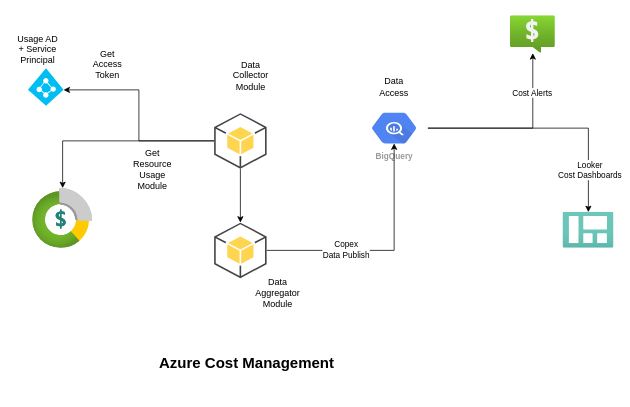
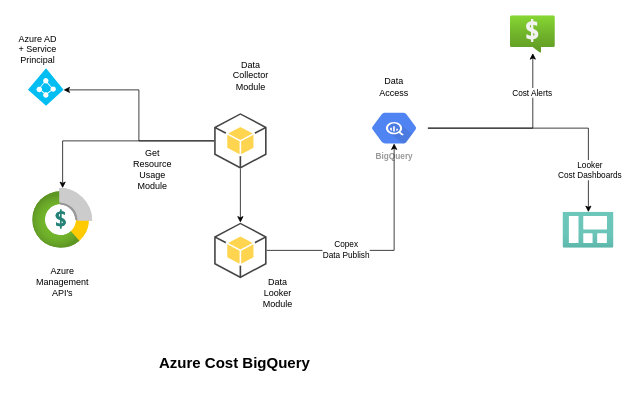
- <mxCell id="16" value="Usage AD + Service Principal&lt;br&gt;" style="text;html=1;strokeColor=none;fillColor=none;align=center;verticalAlign=middle;whiteSpace=wrap;rounded=0;" parent="1" vertex="1"><mxGeometry x="20" y="50" width="60" height="30" as="geometry" /></mxCell>
+ <mxCell id="16" value="Azure AD + Service Principal&lt;br&gt;" style="text;html=1;strokeColor=none;fillColor=none;align=center;verticalAlign=middle;whiteSpace=wrap;rounded=0;" parent="1" vertex="1"><mxGeometry x="20" y="50" width="60" height="30" as="geometry" /></mxCell>
- <mxCell id="17" value="Get Access Token" style="text;html=1;strokeColor=none;fillColor=none;align=center;verticalAlign=middle;whiteSpace=wrap;rounded=0;" parent="1" vertex="1"><mxGeometry x="113" y="70" width="60" height="30" as="geometry" /></mxCell>
+ <mxCell id="14" value="Azure Management API's" style="text;html=1;strokeColor=none;fillColor=none;align=center;verticalAlign=middle;whiteSpace=wrap;rounded=0;" parent="1" vertex="1"><mxGeometry x="53" y="360" width="60" height="30" as="geometry" /></mxCell>
- <mxCell id="22" value="Data&lt;br&gt;Aggregator Module" style="text;html=1;strokeColor=none;fillColor=none;align=center;verticalAlign=middle;whiteSpace=wrap;rounded=0;" parent="1" vertex="1"><mxGeometry x="340" y="370" width="60" height="40" as="geometry" /></mxCell>
+ <mxCell id="22" value="Data&lt;br&gt;Looker Module" style="text;html=1;strokeColor=none;fillColor=none;align=center;verticalAlign=middle;whiteSpace=wrap;rounded=0;" parent="1" vertex="1"><mxGeometry x="340" y="370" width="60" height="40" as="geometry" /></mxCell>
- <mxCell id="25" value="&lt;h3 class=&quot;graf graf--h3&quot;&gt;&lt;font style=&quot;font-size: 20px&quot;&gt;Azure Cost Management&amp;nbsp;&lt;/font&gt;&lt;/h3&gt;" style="text;whiteSpace=wrap;html=1;" parent="1" vertex="1"><mxGeometry x="210" y="450" width="360" height="70" as="geometry" /></mxCell>
+ <mxCell id="25" value="&lt;h3 class=&quot;graf graf--h3&quot;&gt;&lt;font style=&quot;font-size: 20px&quot;&gt;Azure Cost BigQuery&amp;nbsp;&lt;/font&gt;&lt;/h3&gt;" style="text;whiteSpace=wrap;html=1;" parent="1" vertex="1"><mxGeometry x="210" y="450" width="360" height="70" as="geometry" /></mxCell>
